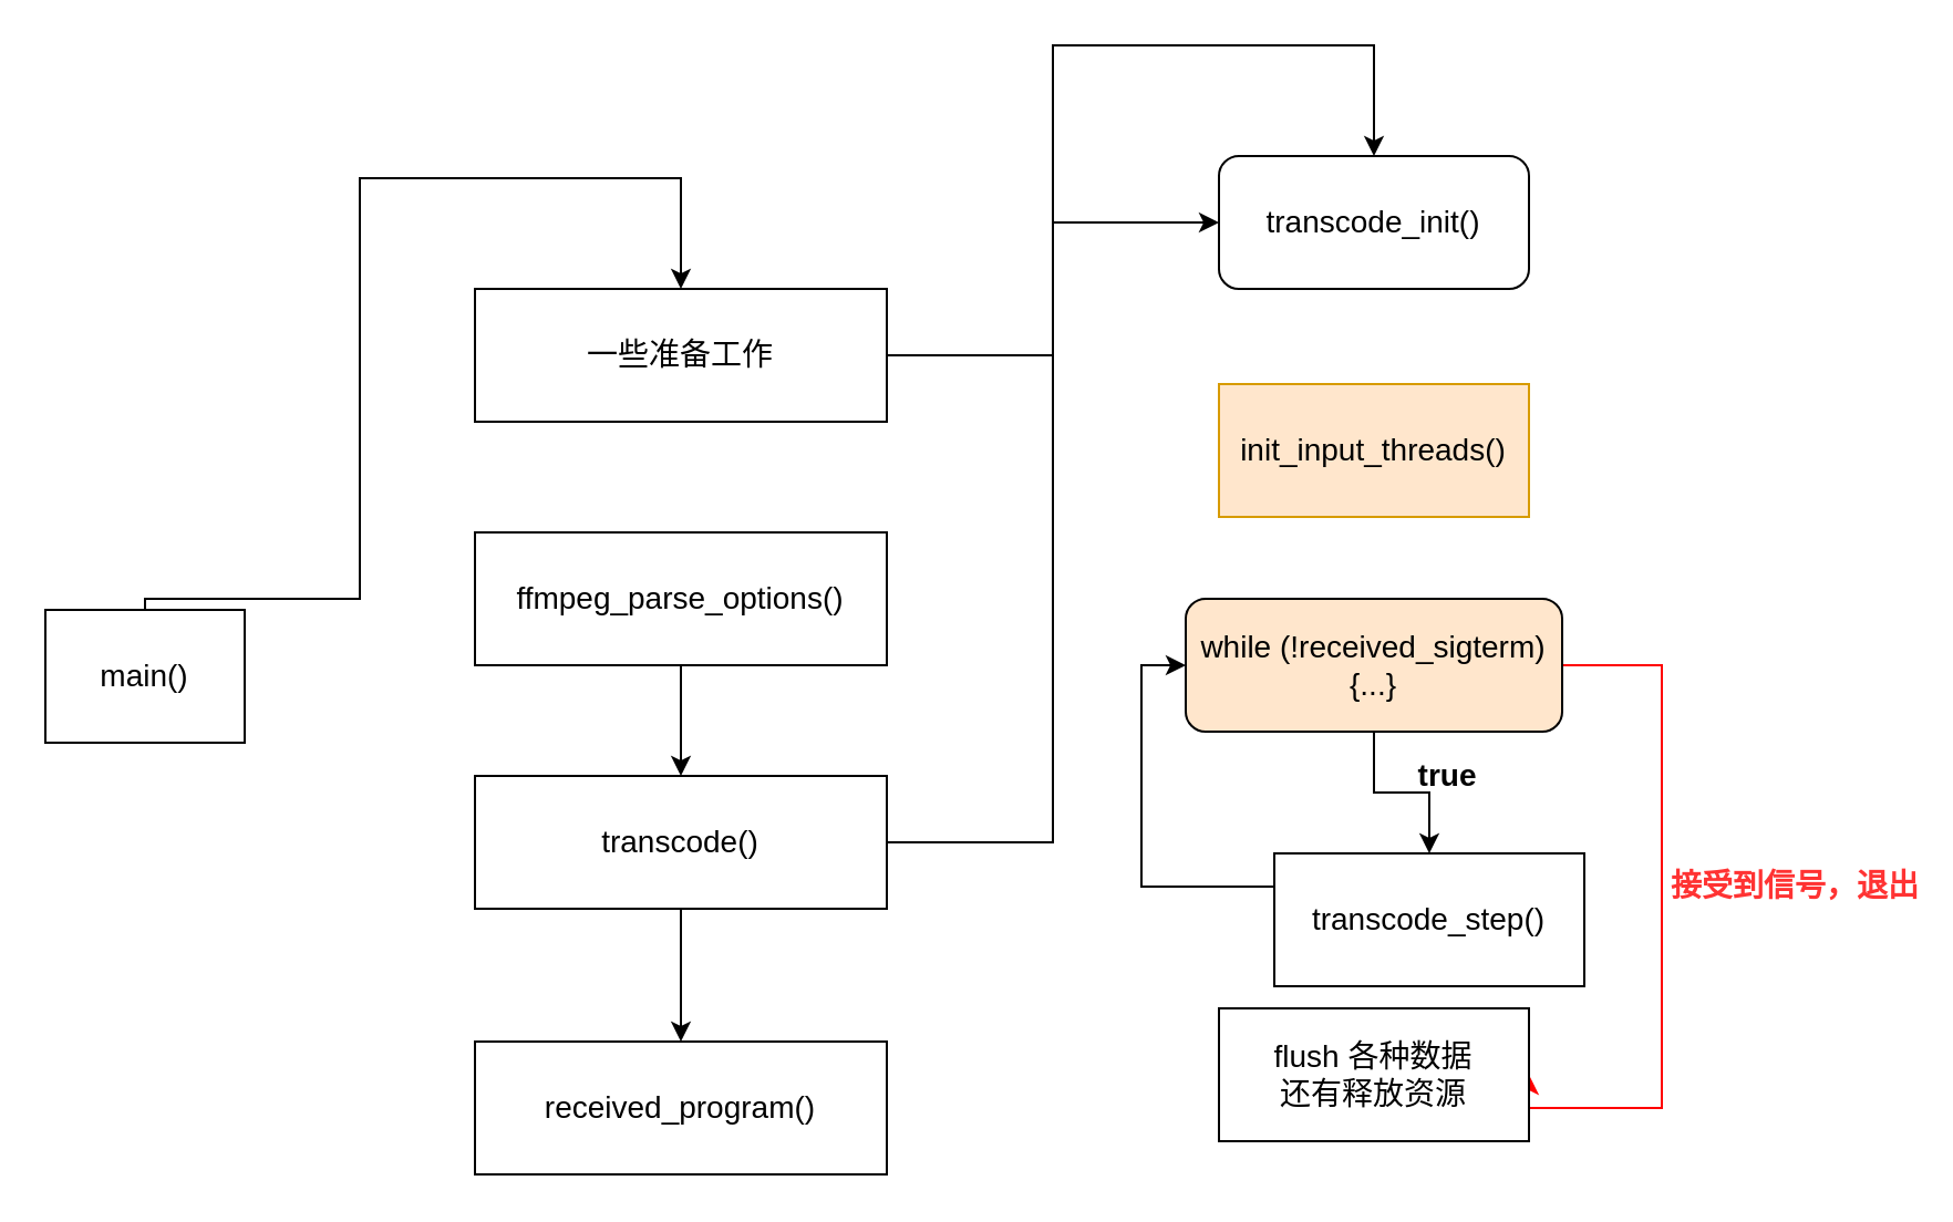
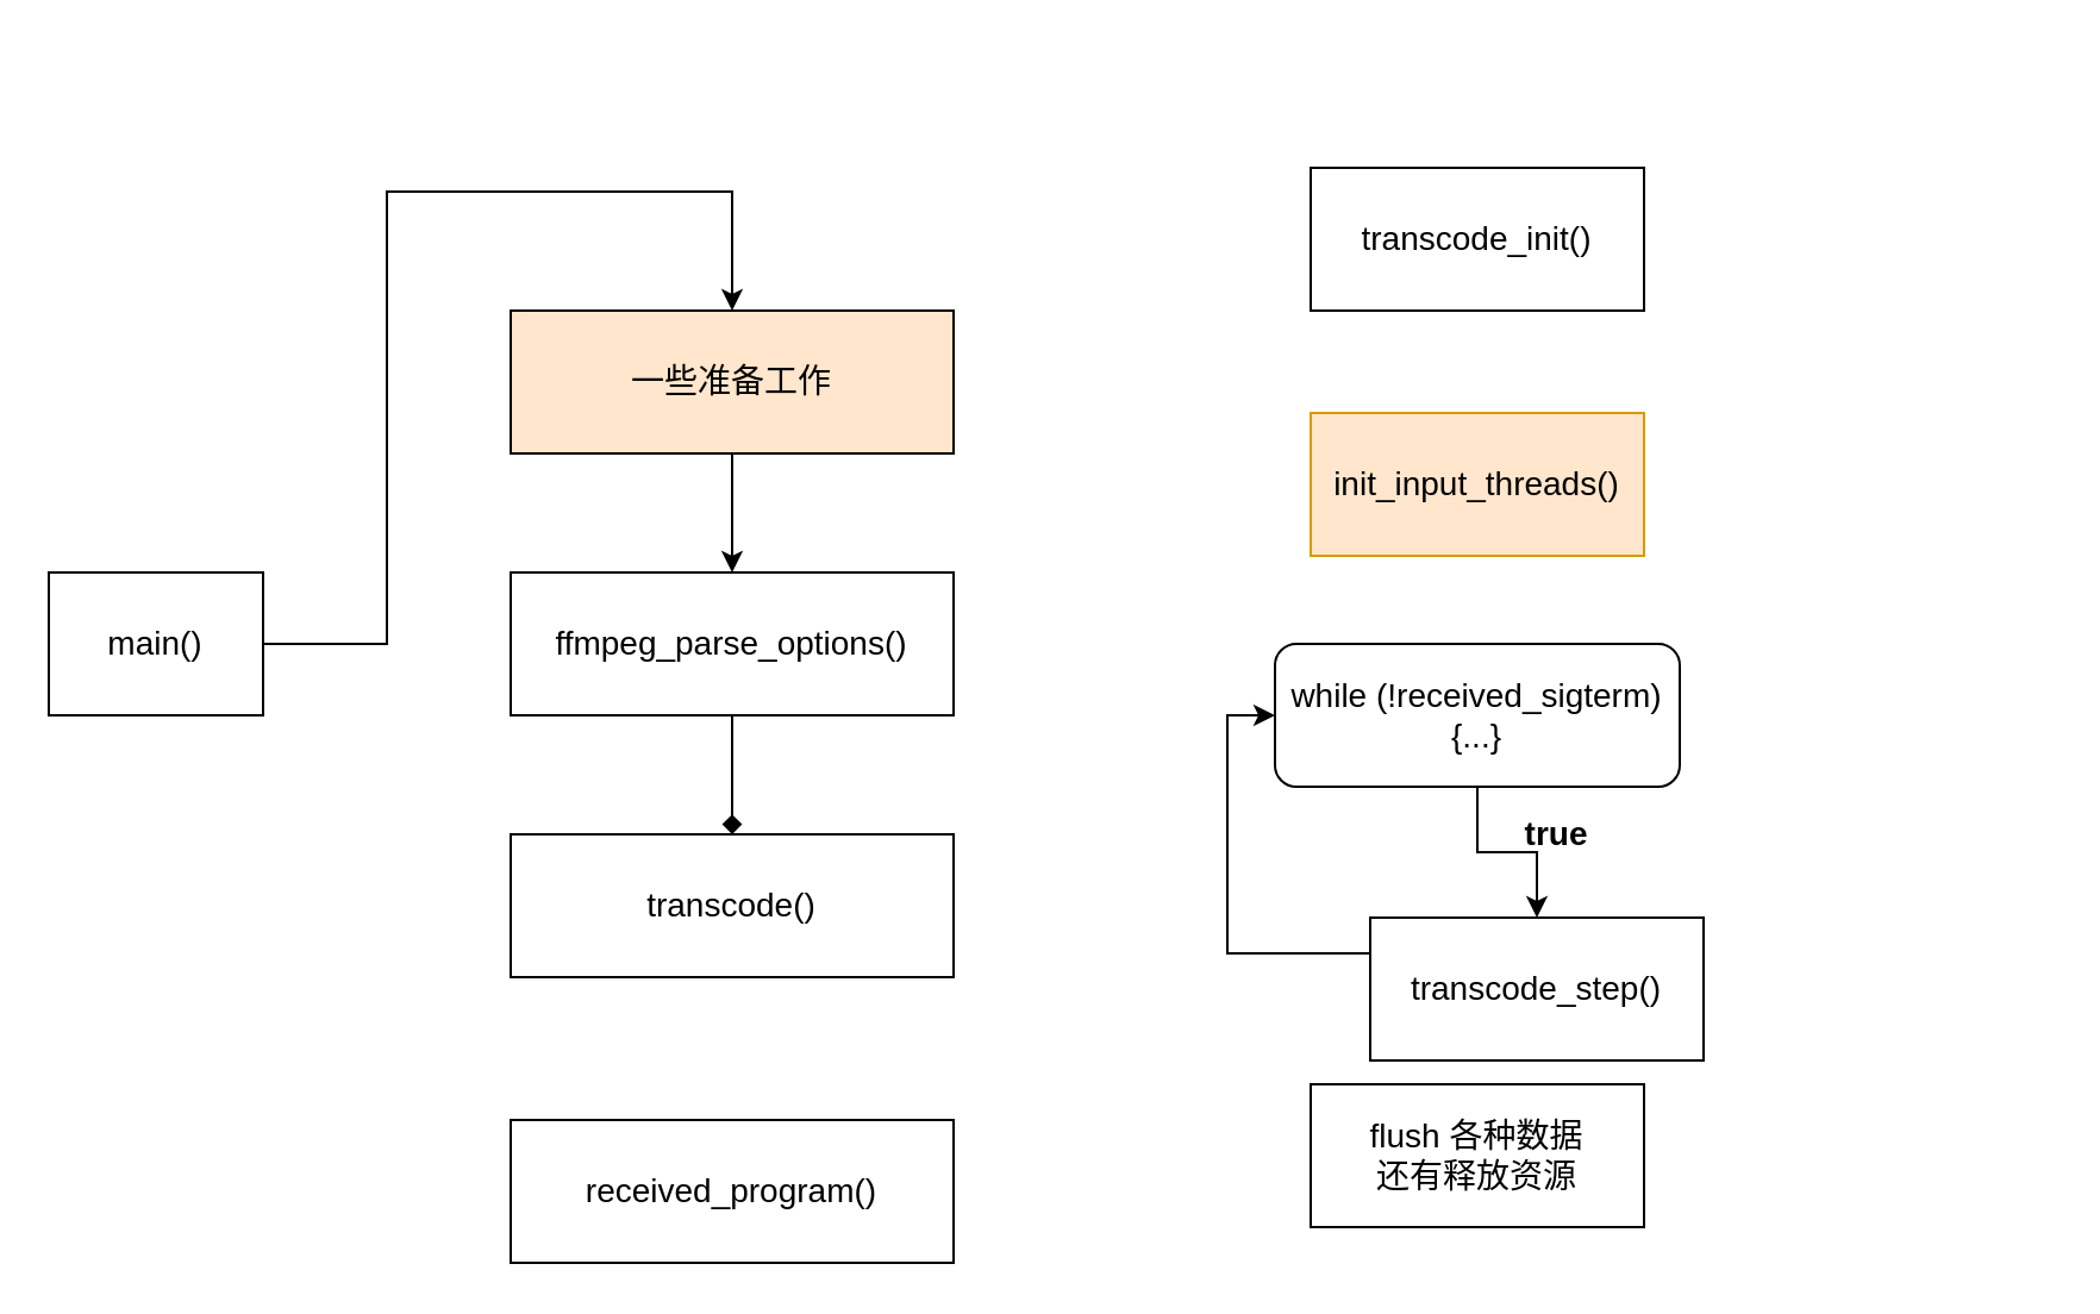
- <mxCell id="12" value="transcode_init()" style="whiteSpace=wrap;html=1;fontSize=14;fillColor=#FFFFFF;strokeColor=#000000;rounded=1;" parent="1" vertex="1"><mxGeometry x="550" y="70" width="140" height="60" as="geometry" /></mxCell>
+ <mxCell id="12" value="transcode_init()" style="rounded=0;whiteSpace=wrap;html=1;fontSize=14;fillColor=#FFFFFF;strokeColor=#000000;" parent="1" vertex="1"><mxGeometry x="550" y="70" width="140" height="60" as="geometry" /></mxCell>
- <mxCell id="5" value="一些准备工作" style="rounded=0;whiteSpace=wrap;html=1;fontSize=14;" parent="1" vertex="1"><mxGeometry x="214" y="130" width="186" height="60" as="geometry" /></mxCell>
+ <mxCell id="5" value="一些准备工作" style="rounded=0;whiteSpace=wrap;html=1;fontSize=14;fillColor=#ffe6cc;" parent="1" vertex="1"><mxGeometry x="214" y="130" width="186" height="60" as="geometry" /></mxCell>
- <mxCell id="4" style="edgeStyle=orthogonalEdgeStyle;rounded=0;orthogonalLoop=1;jettySize=auto;html=1;fontSize=14;" parent="1" source="5" target="12" edge="1"><mxGeometry relative="1" as="geometry" /></mxCell>
+ <mxCell id="4" style="edgeStyle=orthogonalEdgeStyle;rounded=0;orthogonalLoop=1;jettySize=auto;html=1;fontSize=14;" parent="1" source="5" target="7" edge="1"><mxGeometry relative="1" as="geometry" /></mxCell>
- <mxCell id="15" value="while (!received_sigterm) {...}" style="rounded=1;whiteSpace=wrap;html=1;fillColor=#ffe6cc;fontSize=14;" parent="1" vertex="1"><mxGeometry x="535" y="270" width="170" height="60" as="geometry" /></mxCell>
+ <mxCell id="15" value="while (!received_sigterm) {...}" style="rounded=1;whiteSpace=wrap;html=1;fillColor=#FFFFFF;fontSize=14;" parent="1" vertex="1"><mxGeometry x="535" y="270" width="170" height="60" as="geometry" /></mxCell>
- <mxCell id="3" value="main()" style="rounded=0;whiteSpace=wrap;html=1;fontSize=14;" parent="1" vertex="1"><mxGeometry x="20" y="275" width="90" height="60" as="geometry" /></mxCell>
+ <mxCell id="3" value="main()" style="rounded=0;whiteSpace=wrap;html=1;fontSize=14;" parent="1" vertex="1"><mxGeometry x="20" y="240" width="90" height="60" as="geometry" /></mxCell>
- <mxCell id="9" style="edgeStyle=orthogonalEdgeStyle;rounded=0;orthogonalLoop=1;jettySize=auto;html=1;entryX=0.5;entryY=0;entryDx=0;entryDy=0;" parent="1" source="10" target="12" edge="1"><mxGeometry relative="1" as="geometry"><Array as="points"><mxPoint x="475" y="380" /><mxPoint x="475" y="20" /><mxPoint x="620" y="20" /></Array></mxGeometry></mxCell>
- <mxCell id="6" style="edgeStyle=orthogonalEdgeStyle;rounded=0;orthogonalLoop=1;jettySize=auto;html=1;fontSize=14;" parent="1" source="7" target="10" edge="1"><mxGeometry relative="1" as="geometry" /></mxCell>
+ <mxCell id="6" style="edgeStyle=orthogonalEdgeStyle;rounded=0;orthogonalLoop=1;jettySize=auto;html=1;fontSize=14;endArrow=diamond;" parent="1" source="7" target="10" edge="1"><mxGeometry relative="1" as="geometry" /></mxCell>
- <mxCell id="20" value="接受到信号，退出" style="text;strokeColor=none;fillColor=none;html=1;fontSize=14;fontStyle=1;verticalAlign=middle;align=center;fontColor=#FF3333;" parent="1" vertex="1"><mxGeometry x="760" y="380" width="100" height="40" as="geometry" /></mxCell>
- <mxCell id="13" style="edgeStyle=orthogonalEdgeStyle;rounded=0;orthogonalLoop=1;jettySize=auto;html=1;entryX=1;entryY=0.5;entryDx=0;entryDy=0;fontColor=#FF0000;labelBackgroundColor=#FFFFFF;strokeColor=#FF0000;" parent="1" source="15" target="18" edge="1"><mxGeometry relative="1" as="geometry"><Array as="points"><mxPoint x="750" y="300" /><mxPoint x="750" y="500" /></Array></mxGeometry></mxCell>
- <mxCell id="8" style="edgeStyle=orthogonalEdgeStyle;rounded=0;orthogonalLoop=1;jettySize=auto;html=1;" parent="1" source="10" target="11" edge="1"><mxGeometry relative="1" as="geometry" /></mxCell>
